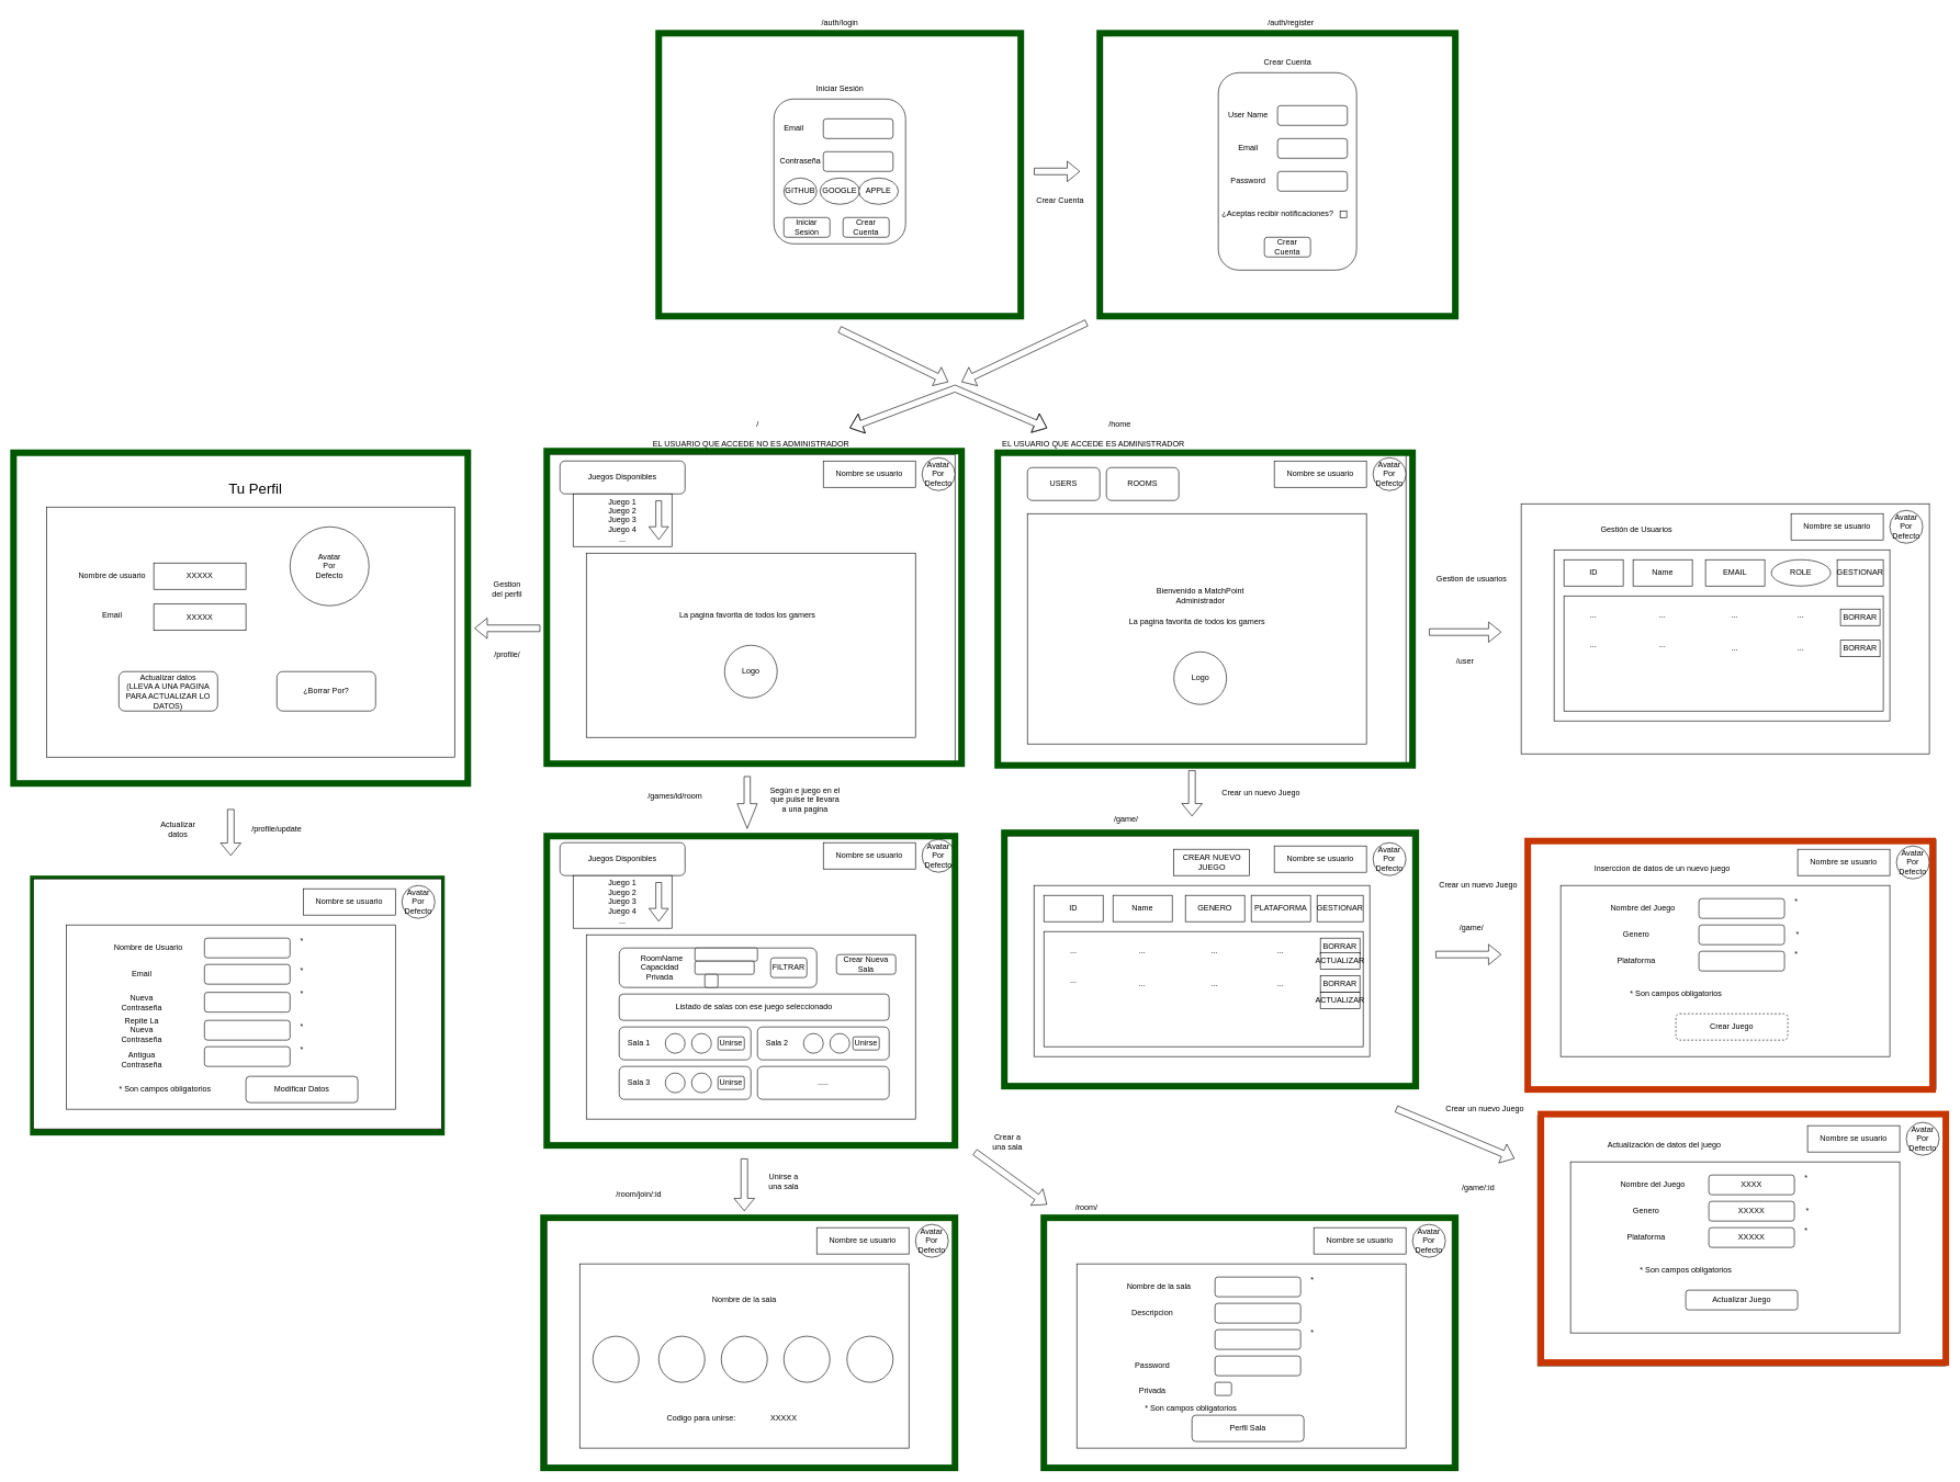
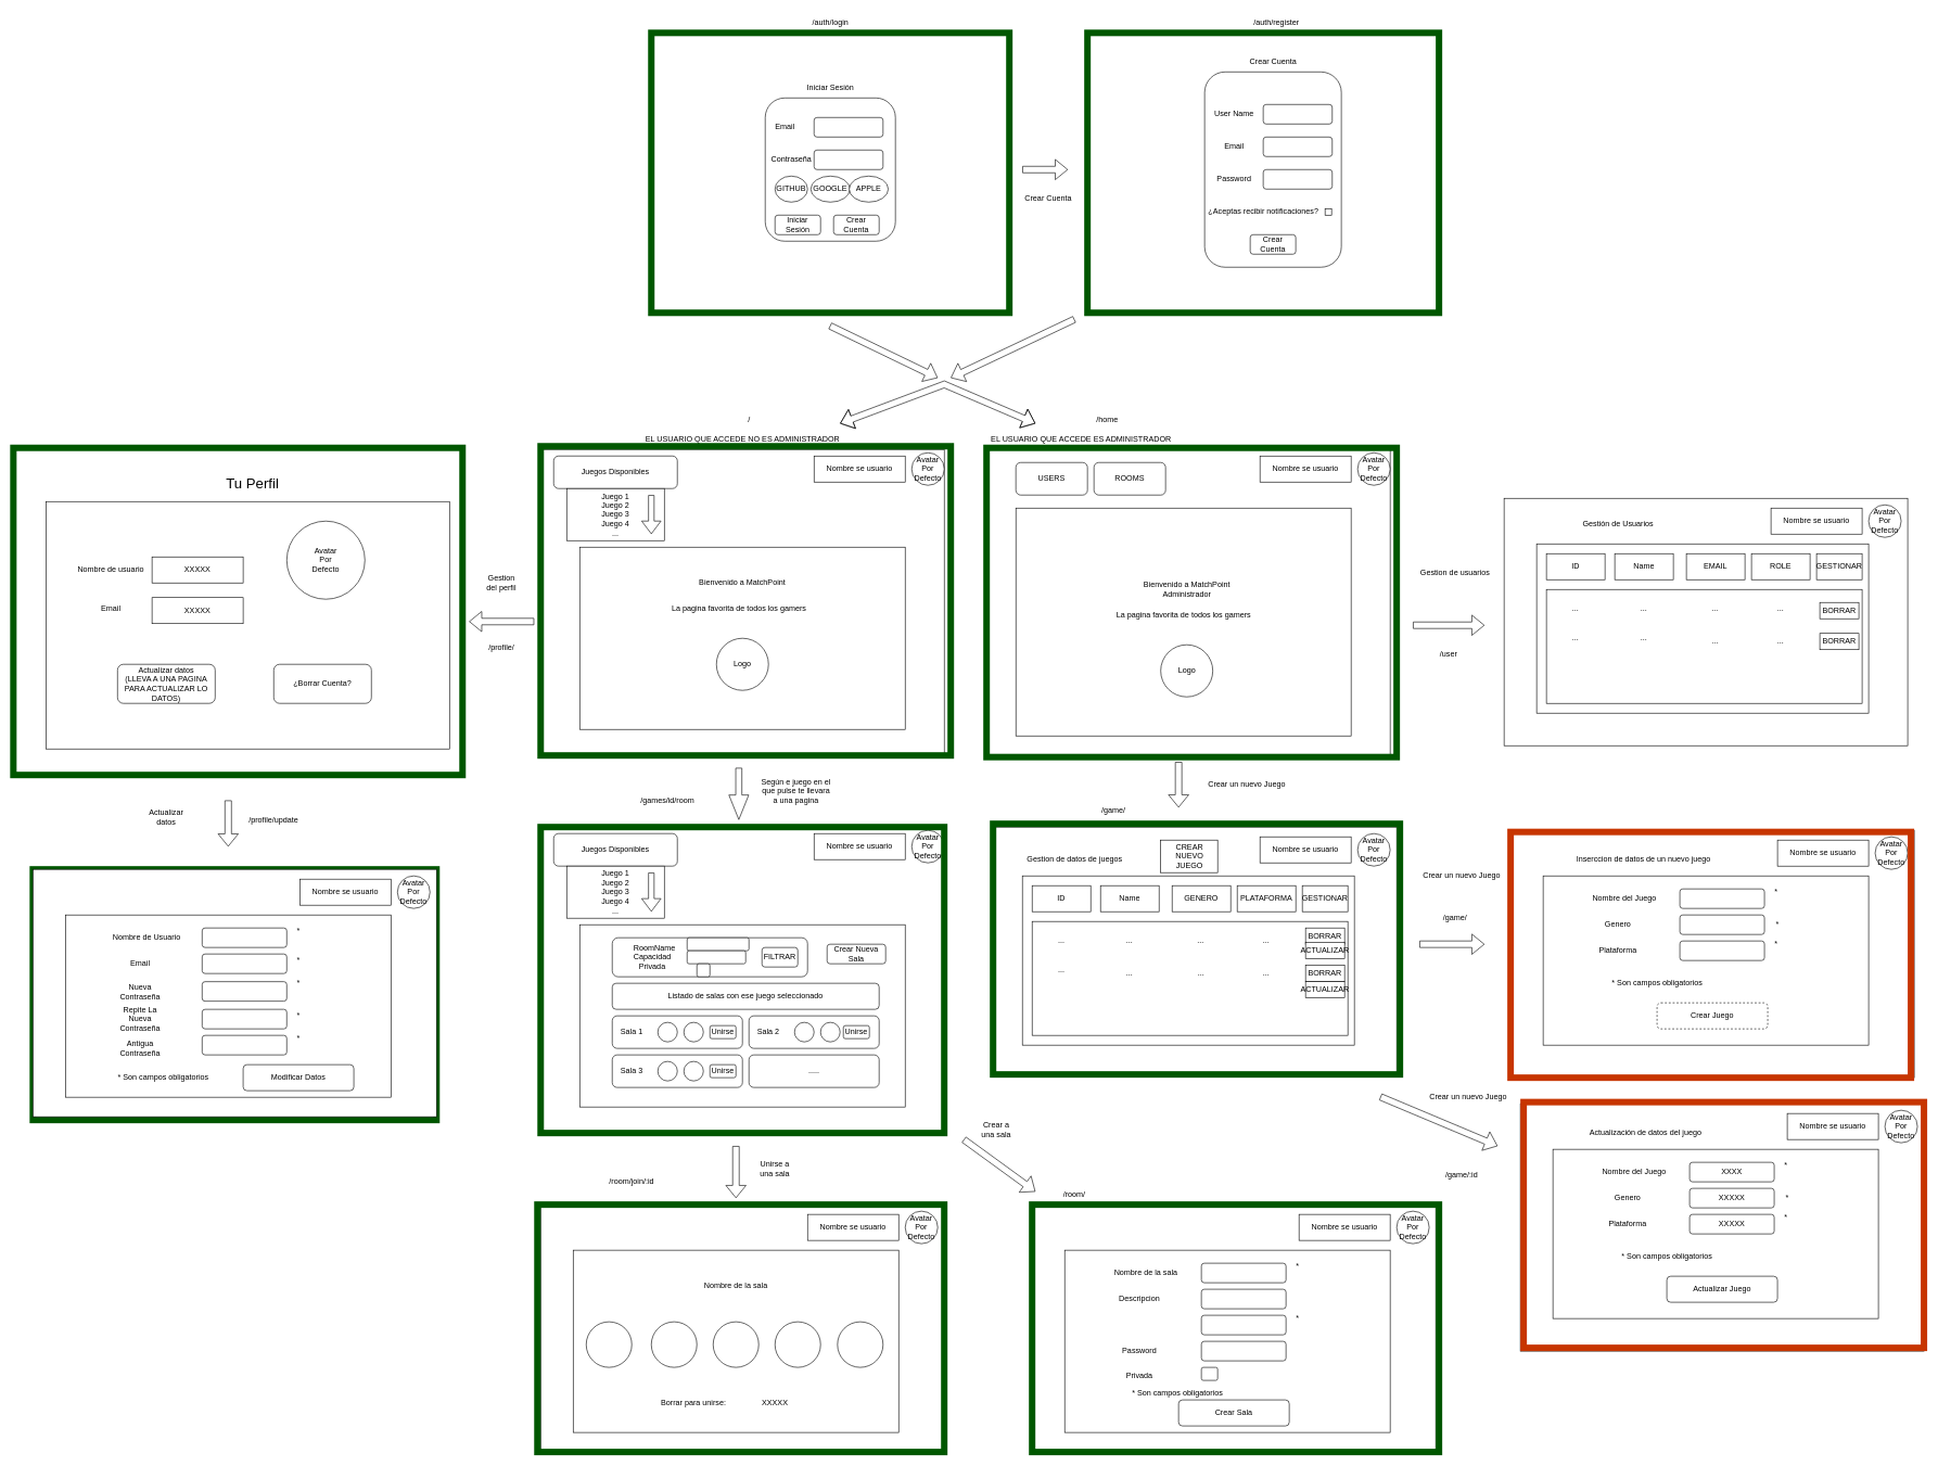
- <mxCell id="136" value="ROLE" style="ellipse;whiteSpace=wrap;html=1;" parent="1" vertex="1"><mxGeometry x="2690" y="850" width="90" height="40" as="geometry" /></mxCell>
+ <mxCell id="136" value="ROLE" style="rounded=0;whiteSpace=wrap;html=1;" parent="1" vertex="1"><mxGeometry x="2690" y="850" width="90" height="40" as="geometry" /></mxCell>
+ <mxCell id="40" value="Bienvenido a MatchPoint" style="text;html=1;align=center;verticalAlign=middle;whiteSpace=wrap;rounded=0;" parent="1" vertex="1"><mxGeometry x="1060" y="880" width="160" height="30" as="geometry" /></mxCell>
- <mxCell id="220" value="¿Borrar Por?" style="rounded=1;whiteSpace=wrap;html=1;" parent="1" vertex="1"><mxGeometry x="420" y="1020" width="150" height="60" as="geometry" /></mxCell>
+ <mxCell id="220" value="¿Borrar Cuenta?" style="rounded=1;whiteSpace=wrap;html=1;" parent="1" vertex="1"><mxGeometry x="420" y="1020" width="150" height="60" as="geometry" /></mxCell>
- <mxCell id="77" value="/games/id/room" style="text;html=1;align=center;verticalAlign=middle;whiteSpace=wrap;rounded=0;" parent="1" vertex="1"><mxGeometry x="980" y="1195" width="90" height="30" as="geometry" /></mxCell>
+ <mxCell id="77" value="/games/id/room" style="text;html=1;align=center;verticalAlign=middle;whiteSpace=wrap;rounded=0;" parent="1" vertex="1"><mxGeometry x="980" y="1215" width="90" height="30" as="geometry" /></mxCell>
- <mxCell id="247" value="Actualizar datos" style="text;html=1;align=center;verticalAlign=middle;whiteSpace=wrap;rounded=0;" parent="1" vertex="1"><mxGeometry x="240" y="1245" width="60" height="30" as="geometry" /></mxCell>
+ <mxCell id="247" value="Actualizar datos" style="text;html=1;align=center;verticalAlign=middle;whiteSpace=wrap;rounded=0;" parent="1" vertex="1"><mxGeometry x="225" y="1240" width="60" height="30" as="geometry" /></mxCell>
- <mxCell id="187" value="&lt;div&gt;&lt;span style=&quot;background-color: transparent; color: light-dark(rgb(0, 0, 0), rgb(255, 255, 255));&quot;&gt;CREAR NUEVO&lt;/span&gt;&lt;br&gt;&lt;/div&gt;&lt;div&gt;&lt;span style=&quot;background-color: transparent; color: light-dark(rgb(0, 0, 0), rgb(255, 255, 255));&quot;&gt;JUEGO&lt;/span&gt;&lt;/div&gt;" style="rounded=0;whiteSpace=wrap;html=1;" parent="1" vertex="1"><mxGeometry x="1782.5" y="1290" width="115" height="40" as="geometry" /></mxCell>
+ <mxCell id="187" value="&lt;div&gt;&lt;span style=&quot;background-color: transparent; color: light-dark(rgb(0, 0, 0), rgb(255, 255, 255));&quot;&gt;CREAR NUEVO&lt;/span&gt;&lt;br&gt;&lt;/div&gt;&lt;div&gt;&lt;span style=&quot;background-color: transparent; color: light-dark(rgb(0, 0, 0), rgb(255, 255, 255));&quot;&gt;JUEGO&lt;/span&gt;&lt;/div&gt;" style="rounded=0;whiteSpace=wrap;html=1;" parent="1" vertex="1"><mxGeometry x="1782.5" y="1290" width="87.5" height="50" as="geometry" /></mxCell>
+ <mxCell id="209" value="Gestion de datos de juegos" style="text;html=1;align=center;verticalAlign=middle;whiteSpace=wrap;rounded=0;" parent="1" vertex="1"><mxGeometry x="1543.75" y="1305" width="212.5" height="30" as="geometry" /></mxCell>
- <mxCell id="196" value="Actualizar Juego" style="rounded=1;whiteSpace=wrap;html=1;" parent="1" vertex="1"><mxGeometry x="2560" y="1960" width="170" height="30" as="geometry" /></mxCell>
+ <mxCell id="196" value="Actualizar Juego" style="rounded=1;whiteSpace=wrap;html=1;" parent="1" vertex="1"><mxGeometry x="2560" y="1960" width="170" height="40" as="geometry" /></mxCell>
- <mxCell id="88" value="Codigo para unirse:" style="text;html=1;align=center;verticalAlign=middle;whiteSpace=wrap;rounded=0;" parent="1" vertex="1"><mxGeometry x="1010" y="2140" width="110" height="30" as="geometry" /></mxCell>
+ <mxCell id="88" value="Borrar para unirse:" style="text;html=1;align=center;verticalAlign=middle;whiteSpace=wrap;rounded=0;" parent="1" vertex="1"><mxGeometry x="1010" y="2140" width="110" height="30" as="geometry" /></mxCell>
- <mxCell id="101" value="Perfil Sala" style="rounded=1;whiteSpace=wrap;html=1;" parent="1" vertex="1"><mxGeometry x="1810" y="2150" width="170" height="40" as="geometry" /></mxCell>
+ <mxCell id="101" value="Crear Sala" style="rounded=1;whiteSpace=wrap;html=1;" parent="1" vertex="1"><mxGeometry x="1810" y="2150" width="170" height="40" as="geometry" /></mxCell>
